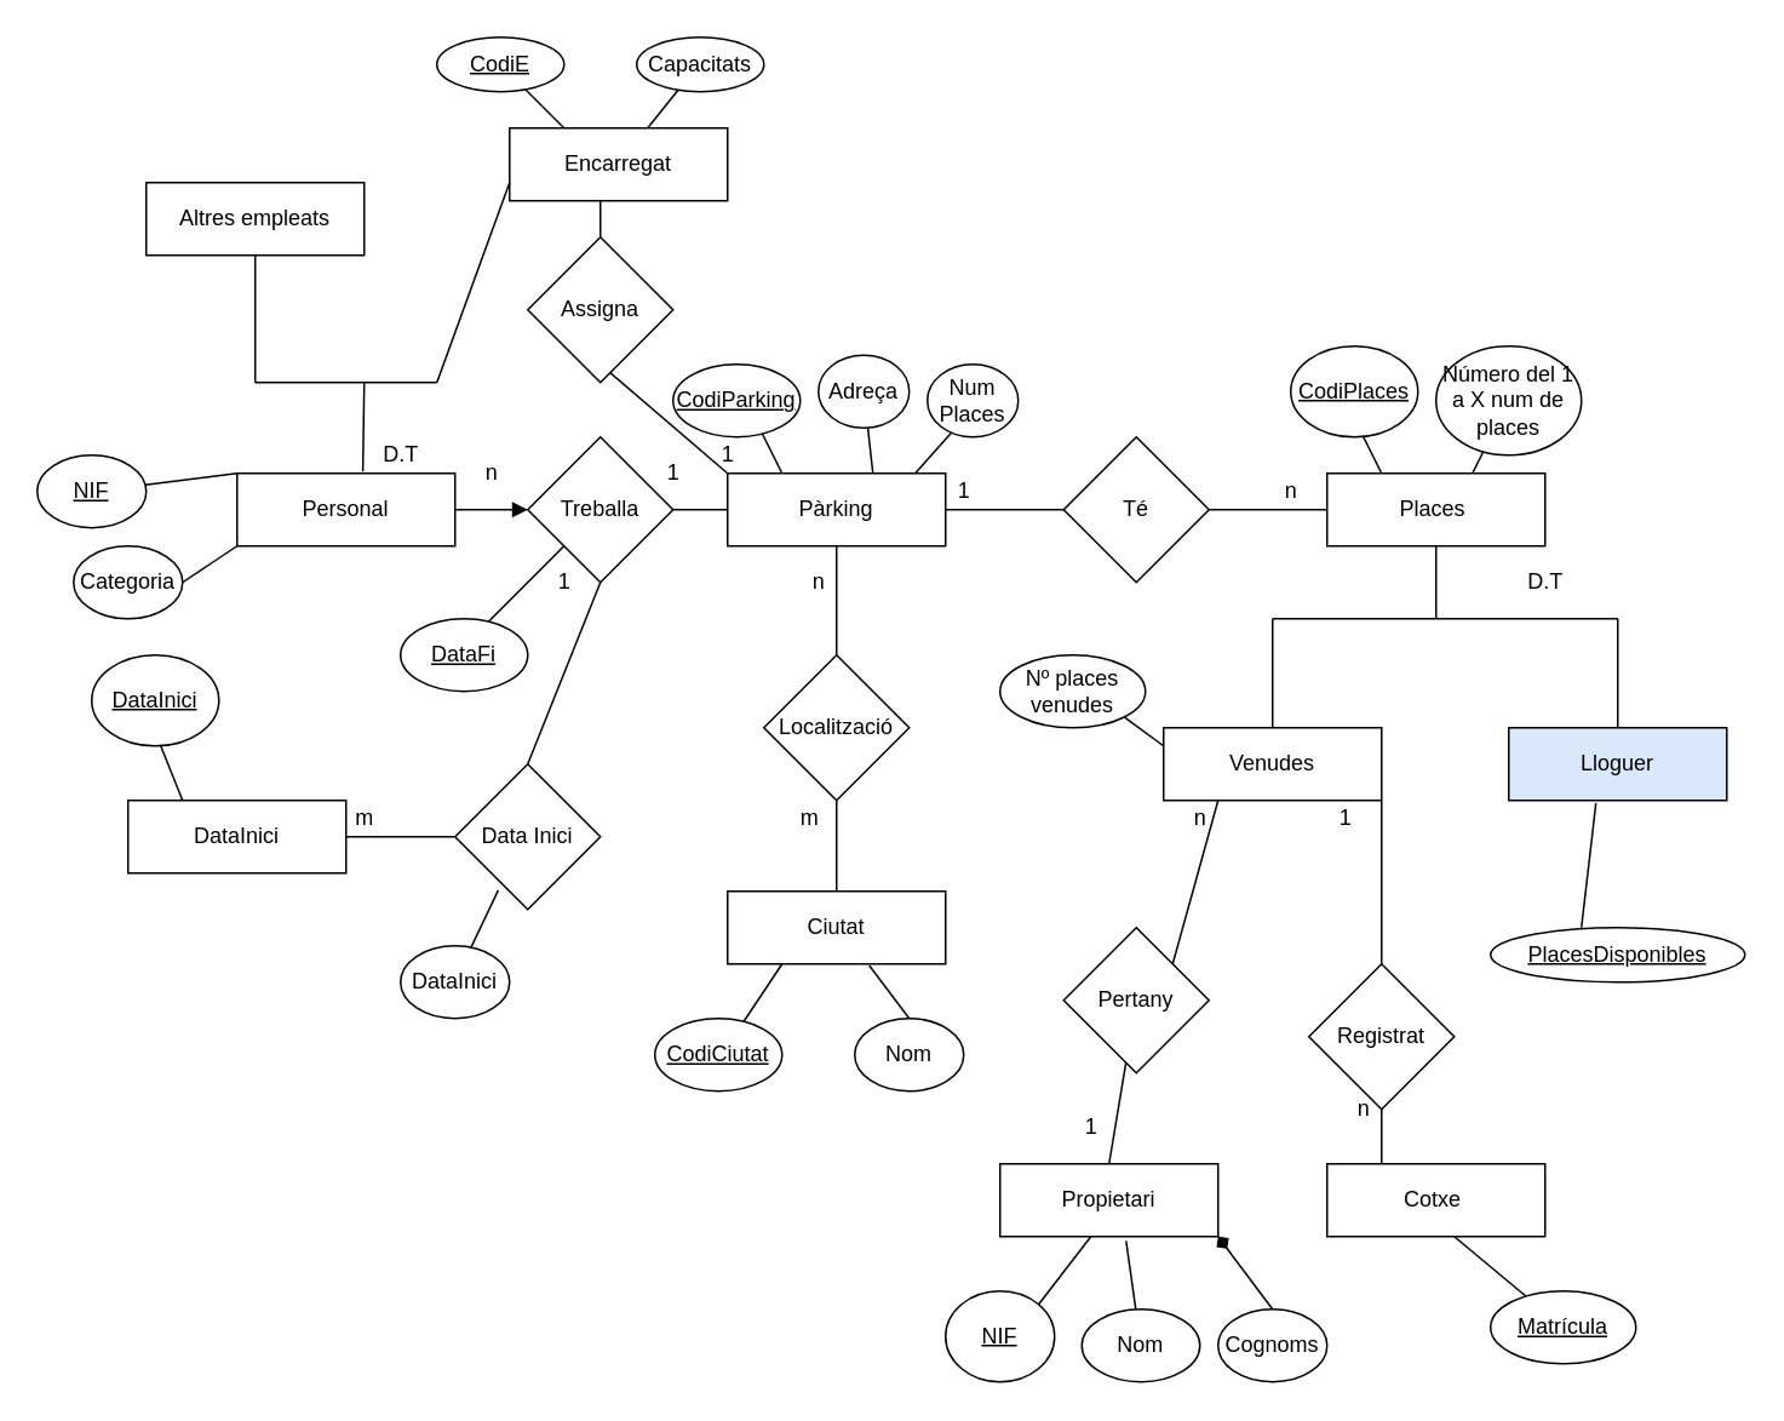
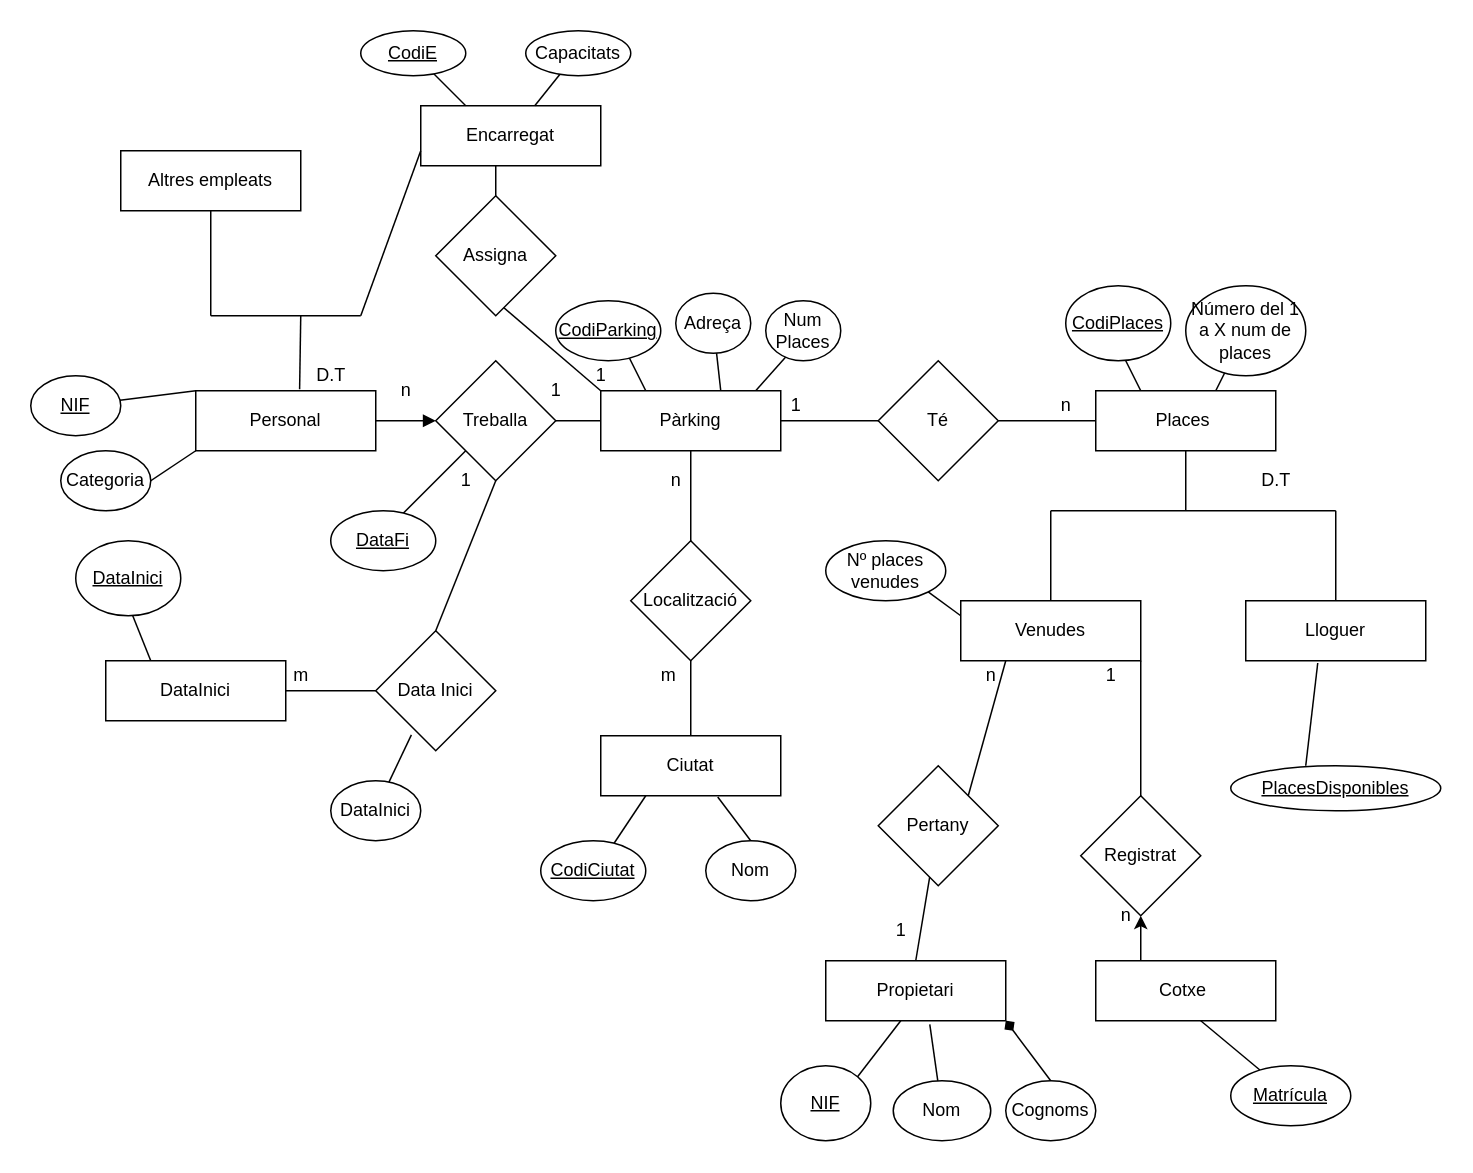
- <mxCell id="23" value="Lloguer" style="rounded=0;whiteSpace=wrap;html=1;fillColor=#dae8fc;" parent="1" vertex="1"><mxGeometry x="830" y="400" width="120" height="40" as="geometry" /></mxCell>
+ <mxCell id="23" value="Lloguer" style="rounded=0;whiteSpace=wrap;html=1;" parent="1" vertex="1"><mxGeometry x="830" y="400" width="120" height="40" as="geometry" /></mxCell>
- <mxCell id="77" value="" style="endArrow=none;html=1;entryX=0.5;entryY=1;entryDx=0;entryDy=0;exitX=0.25;exitY=0;exitDx=0;exitDy=0;" parent="1" source="75" target="74" edge="1"><mxGeometry width="50" height="50" relative="1" as="geometry"><mxPoint x="750" y="650" as="sourcePoint" /><mxPoint x="800" y="600" as="targetPoint" /></mxGeometry></mxCell>
+ <mxCell id="77" value="" style="endArrow=classic;html=1;entryX=0.5;entryY=1;entryDx=0;entryDy=0;exitX=0.25;exitY=0;exitDx=0;exitDy=0;" parent="1" source="75" target="74" edge="1"><mxGeometry width="50" height="50" relative="1" as="geometry"><mxPoint x="750" y="650" as="sourcePoint" /><mxPoint x="800" y="600" as="targetPoint" /></mxGeometry></mxCell>
